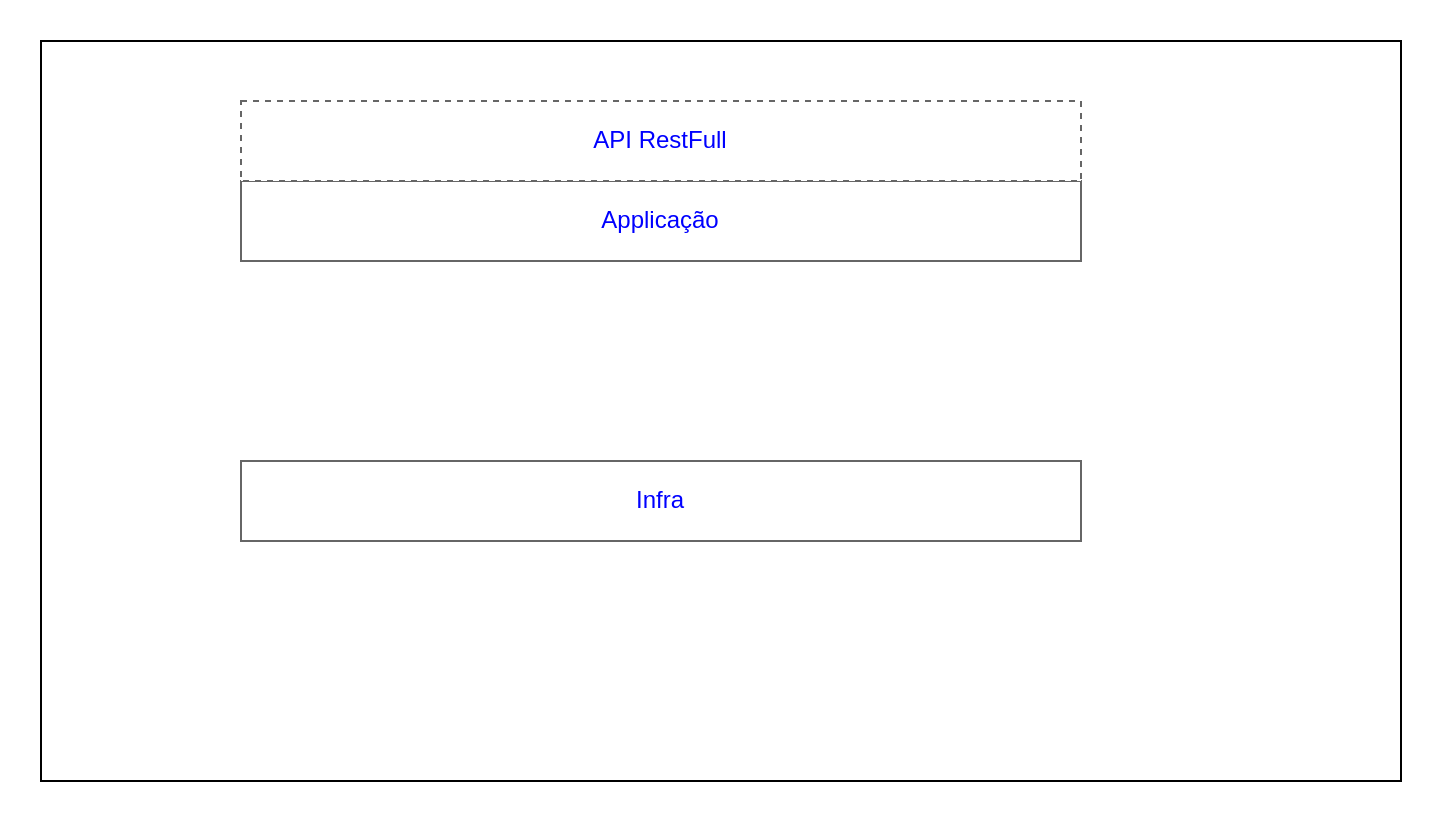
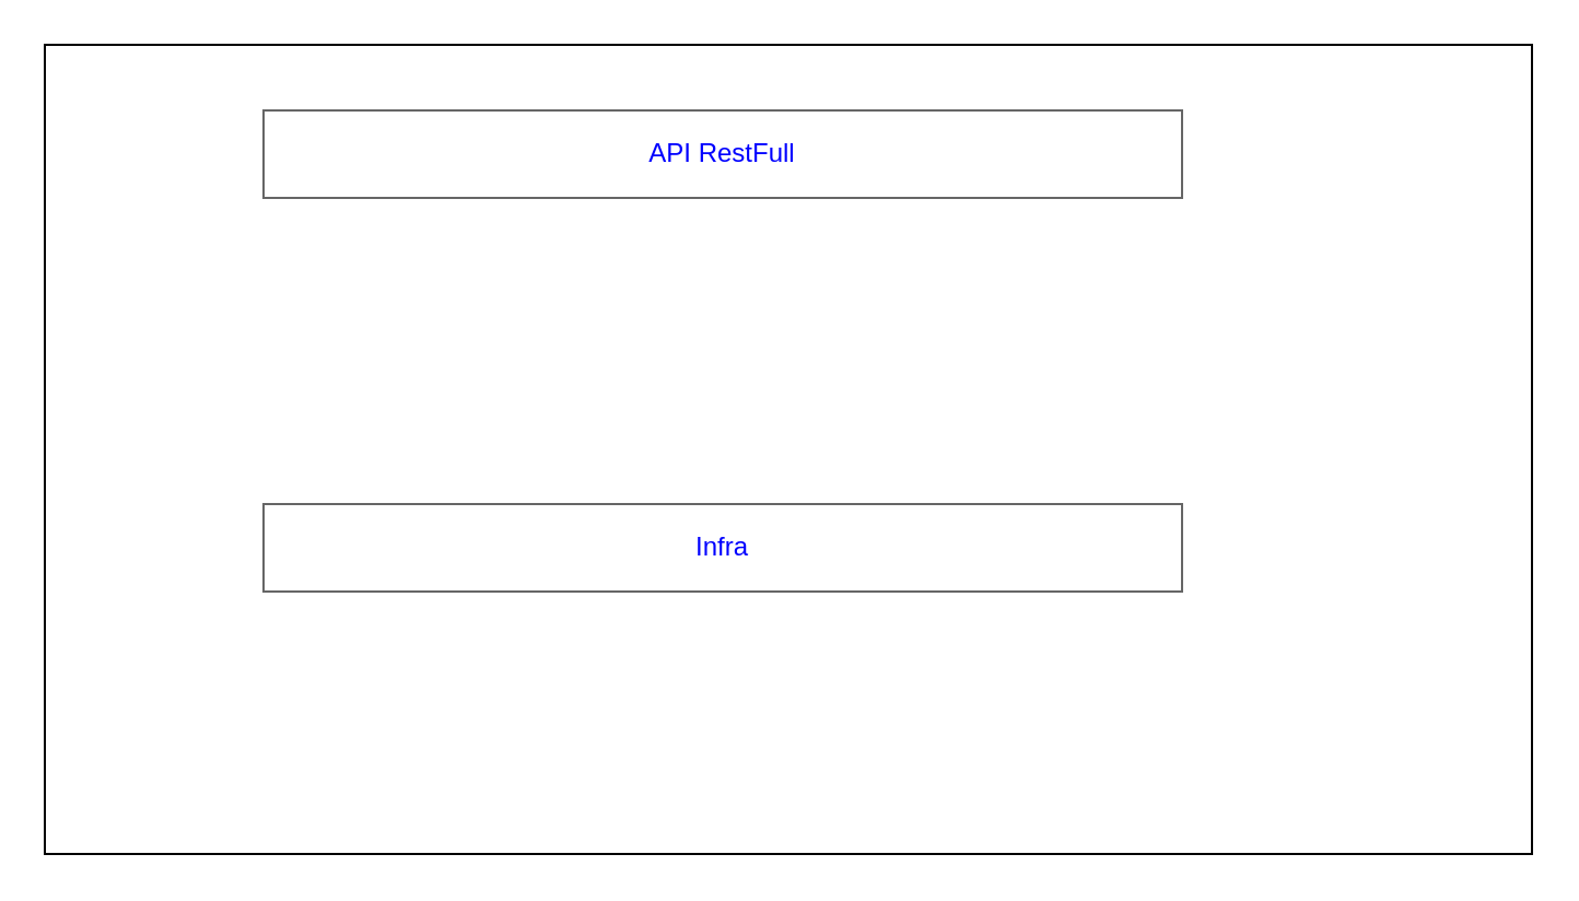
- <mxCell id="5" value="API RestFull" style="rounded=0;whiteSpace=wrap;html=1;fillColor=#FFFFFF;strokeColor=#666666;fontColor=#0000FF;dashed=1;" vertex="1" parent="1"><mxGeometry x="120" y="50" width="420" height="40" as="geometry" /></mxCell>
+ <mxCell id="5" value="API RestFull" style="rounded=0;whiteSpace=wrap;html=1;fillColor=#FFFFFF;strokeColor=#666666;fontColor=#0000FF;" vertex="1" parent="1"><mxGeometry x="120" y="50" width="420" height="40" as="geometry" /></mxCell>
- <mxCell id="3" value="Applicação" style="rounded=0;whiteSpace=wrap;html=1;fillColor=#FFFFFF;strokeColor=#666666;fontColor=#0000FF;" vertex="1" parent="1"><mxGeometry x="120" y="90" width="420" height="40" as="geometry" /></mxCell>
